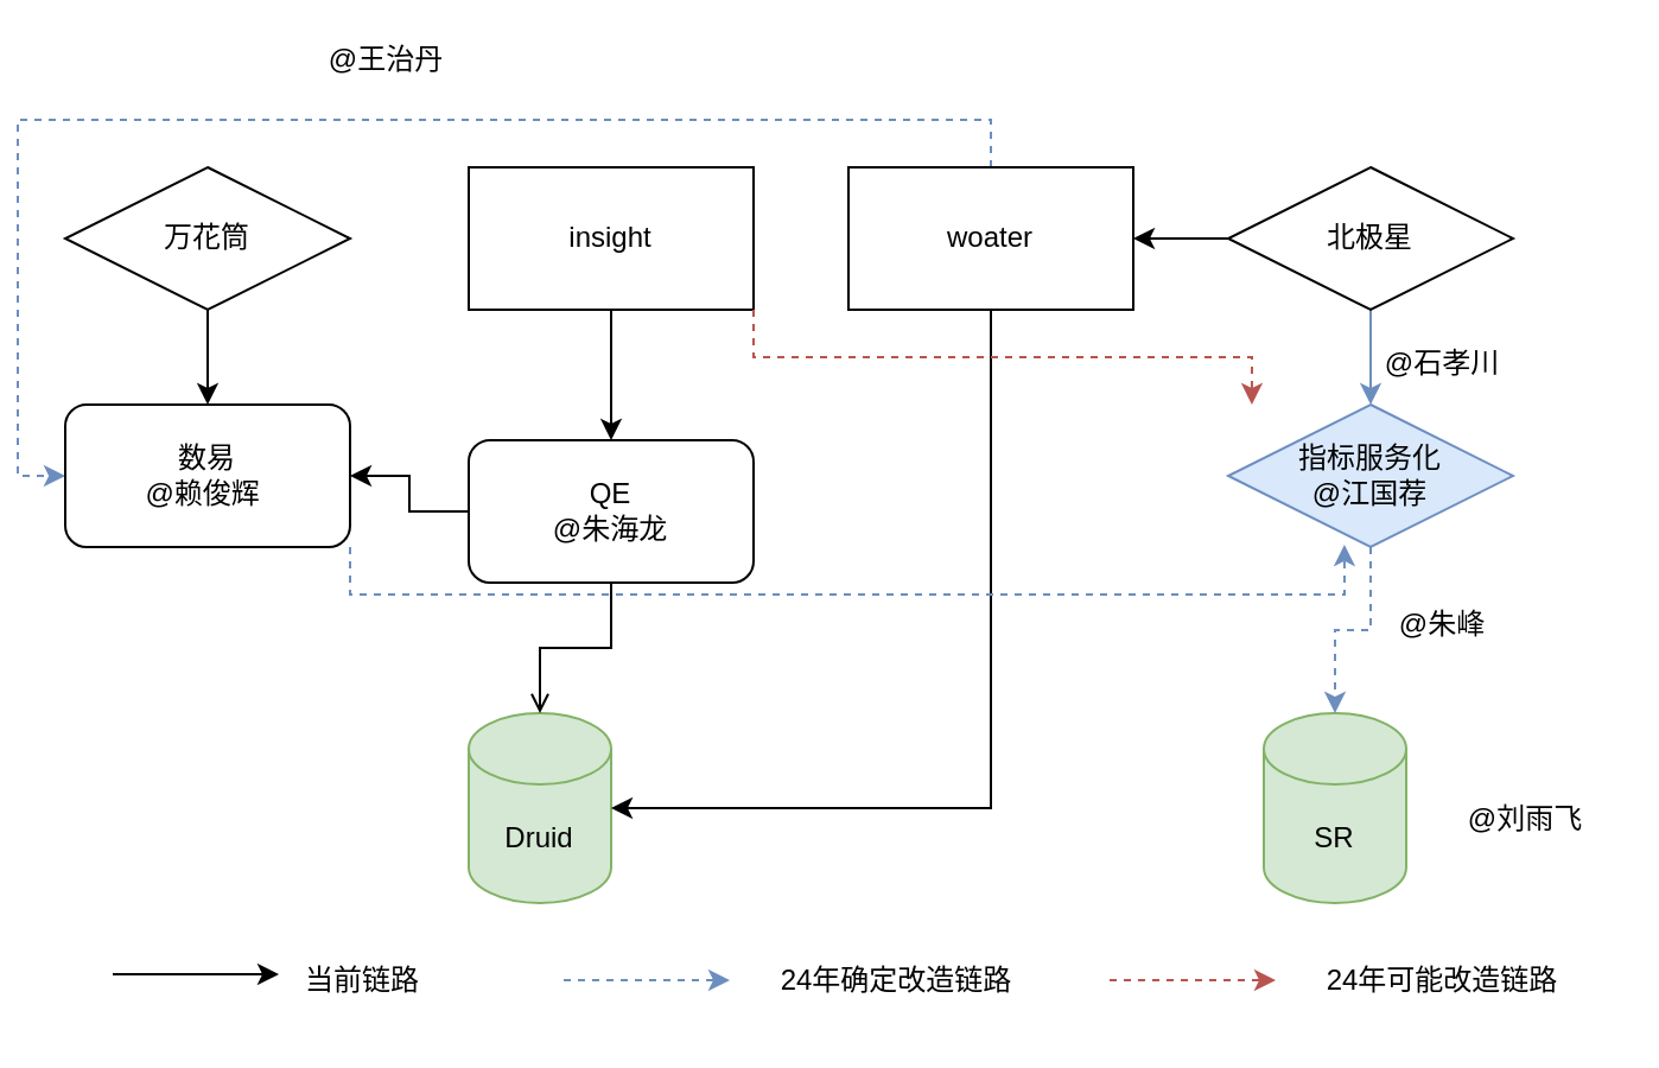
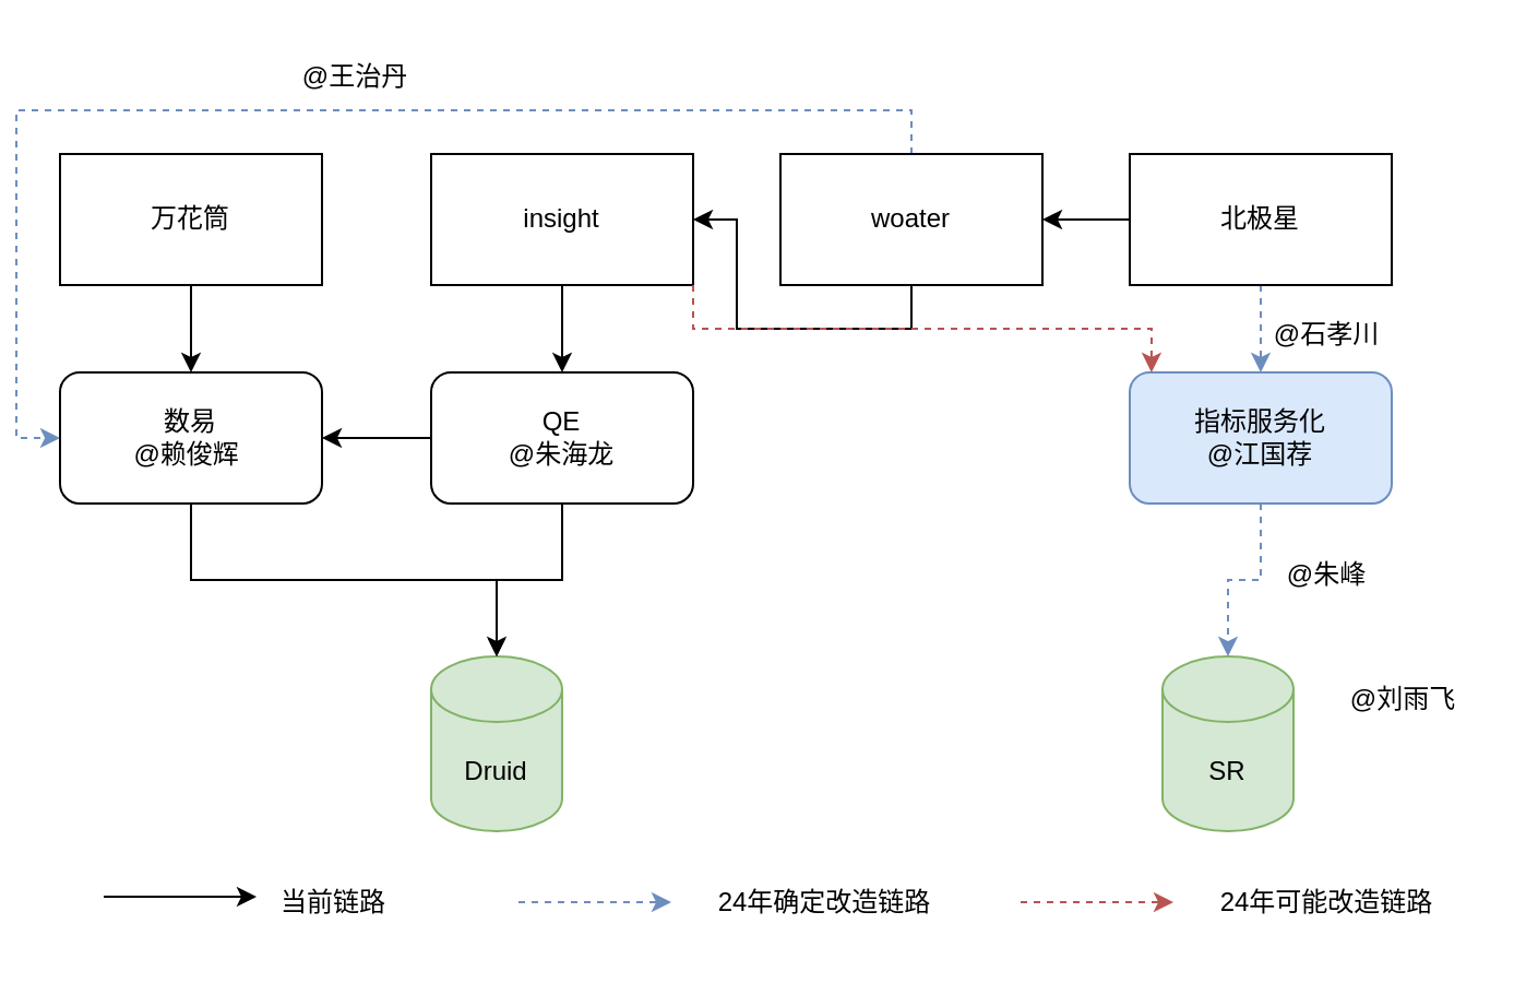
- <mxCell id="24" value="@王治丹" style="text;html=1;align=center;verticalAlign=middle;resizable=0;points=[];autosize=1;strokeColor=none;fillColor=none;" vertex="1" parent="1"><mxGeometry x="120" y="10" width="70" height="30" as="geometry" /></mxCell>
+ <mxCell id="24" value="@王治丹" style="text;html=1;align=center;verticalAlign=middle;resizable=0;points=[];autosize=1;strokeColor=none;fillColor=none;" vertex="1" parent="1"><mxGeometry x="120" y="20" width="70" height="30" as="geometry" /></mxCell>
- <mxCell id="3" value="万花筒" style="rhombus;whiteSpace=wrap;html=1;" parent="1" vertex="1"><mxGeometry x="20" y="70" width="120" height="60" as="geometry" /></mxCell>
+ <mxCell id="3" value="万花筒" style="rounded=0;whiteSpace=wrap;html=1;" parent="1" vertex="1"><mxGeometry x="20" y="70" width="120" height="60" as="geometry" /></mxCell>
- <mxCell id="10" value="北极星" style="rhombus;whiteSpace=wrap;html=1;" parent="1" vertex="1"><mxGeometry x="510" y="70" width="120" height="60" as="geometry" /></mxCell>
+ <mxCell id="10" value="北极星" style="rounded=0;whiteSpace=wrap;html=1;" parent="1" vertex="1"><mxGeometry x="510" y="70" width="120" height="60" as="geometry" /></mxCell>
- <mxCell id="9" style="edgeStyle=orthogonalEdgeStyle;rounded=0;orthogonalLoop=1;jettySize=auto;html=1;exitX=0.5;exitY=1;exitDx=0;exitDy=0;entryX=0.5;entryY=0;entryDx=0;entryDy=0;dashed=0;fillColor=#dae8fc;strokeColor=#6c8ebf;" parent="1" source="10" target="20" edge="1"><mxGeometry relative="1" as="geometry" /></mxCell>
+ <mxCell id="9" style="edgeStyle=orthogonalEdgeStyle;rounded=0;orthogonalLoop=1;jettySize=auto;html=1;exitX=0.5;exitY=1;exitDx=0;exitDy=0;entryX=0.5;entryY=0;entryDx=0;entryDy=0;dashed=1;fillColor=#dae8fc;strokeColor=#6c8ebf;" parent="1" source="10" target="20" edge="1"><mxGeometry relative="1" as="geometry" /></mxCell>
- <mxCell id="20" value="指标服务化&lt;br&gt;@江国荐" style="rhombus;whiteSpace=wrap;html=1;glass=0;shadow=0;fillColor=#dae8fc;strokeColor=#6c8ebf;" parent="1" vertex="1"><mxGeometry x="510" y="170" width="120" height="60" as="geometry" /></mxCell>
+ <mxCell id="20" value="指标服务化&lt;br&gt;@江国荐" style="rounded=1;whiteSpace=wrap;html=1;glass=0;shadow=0;fillColor=#dae8fc;strokeColor=#6c8ebf;" parent="1" vertex="1"><mxGeometry x="510" y="170" width="120" height="60" as="geometry" /></mxCell>
- <mxCell id="15" value="QE&lt;br&gt;@朱海龙" style="rounded=1;whiteSpace=wrap;html=1;" parent="1" vertex="1"><mxGeometry x="190" y="185" width="120" height="60" as="geometry" /></mxCell>
+ <mxCell id="15" value="QE&lt;br&gt;@朱海龙" style="rounded=1;whiteSpace=wrap;html=1;" parent="1" vertex="1"><mxGeometry x="190" y="170" width="120" height="60" as="geometry" /></mxCell>
- <mxCell id="26" style="edgeStyle=orthogonalEdgeStyle;rounded=0;orthogonalLoop=1;jettySize=auto;html=1;exitX=1;exitY=1;exitDx=0;exitDy=0;entryX=0.408;entryY=0.983;entryDx=0;entryDy=0;entryPerimeter=0;dashed=1;fillColor=#dae8fc;strokeColor=#6c8ebf;" edge="1" parent="1" source="12" target="20"><mxGeometry relative="1" as="geometry" /></mxCell>
+ <mxCell id="16" style="edgeStyle=orthogonalEdgeStyle;rounded=0;orthogonalLoop=1;jettySize=auto;html=1;exitX=0.5;exitY=1;exitDx=0;exitDy=0;entryX=0.5;entryY=0;entryDx=0;entryDy=0;entryPerimeter=0;" parent="1" source="12" target="11" edge="1"><mxGeometry relative="1" as="geometry" /></mxCell>
- <mxCell id="17" style="edgeStyle=orthogonalEdgeStyle;rounded=0;orthogonalLoop=1;jettySize=auto;html=1;exitX=0.5;exitY=1;exitDx=0;exitDy=0;entryX=1;entryY=0.5;entryDx=0;entryDy=0;entryPerimeter=0;" parent="1" source="7" target="11" edge="1"><mxGeometry relative="1" as="geometry" /></mxCell>
+ <mxCell id="17" style="edgeStyle=orthogonalEdgeStyle;rounded=0;orthogonalLoop=1;jettySize=auto;html=1;exitX=0.5;exitY=1;exitDx=0;exitDy=0;" parent="1" source="7" target="5" edge="1"><mxGeometry relative="1" as="geometry" /></mxCell>
- <mxCell id="23" value="@刘雨飞" style="text;html=1;align=center;verticalAlign=middle;resizable=0;points=[];autosize=1;strokeColor=none;fillColor=none;" vertex="1" parent="1"><mxGeometry x="600" y="330" width="70" height="30" as="geometry" /></mxCell>
+ <mxCell id="23" value="@刘雨飞" style="text;html=1;align=center;verticalAlign=middle;resizable=0;points=[];autosize=1;strokeColor=none;fillColor=none;" vertex="1" parent="1"><mxGeometry x="600" y="305" width="70" height="30" as="geometry" /></mxCell>
